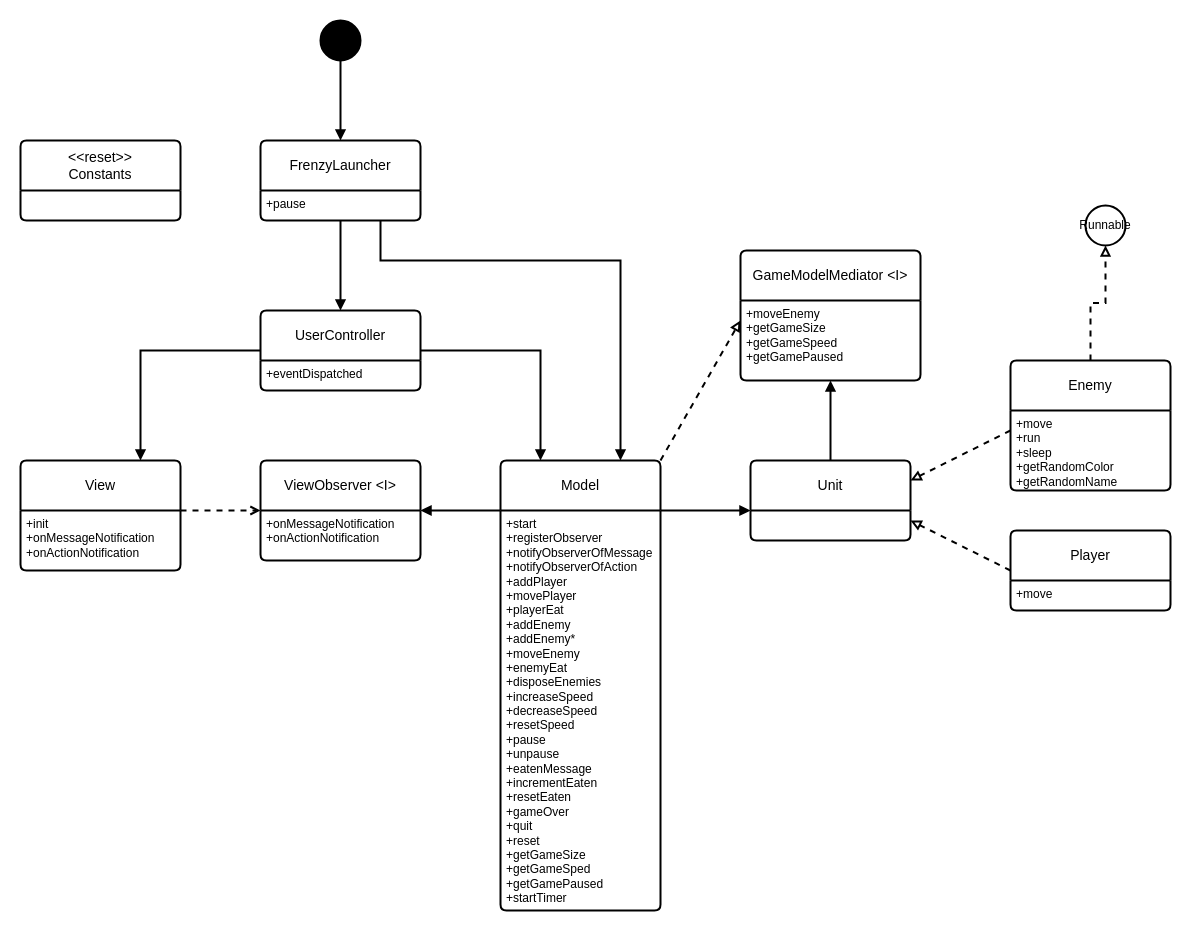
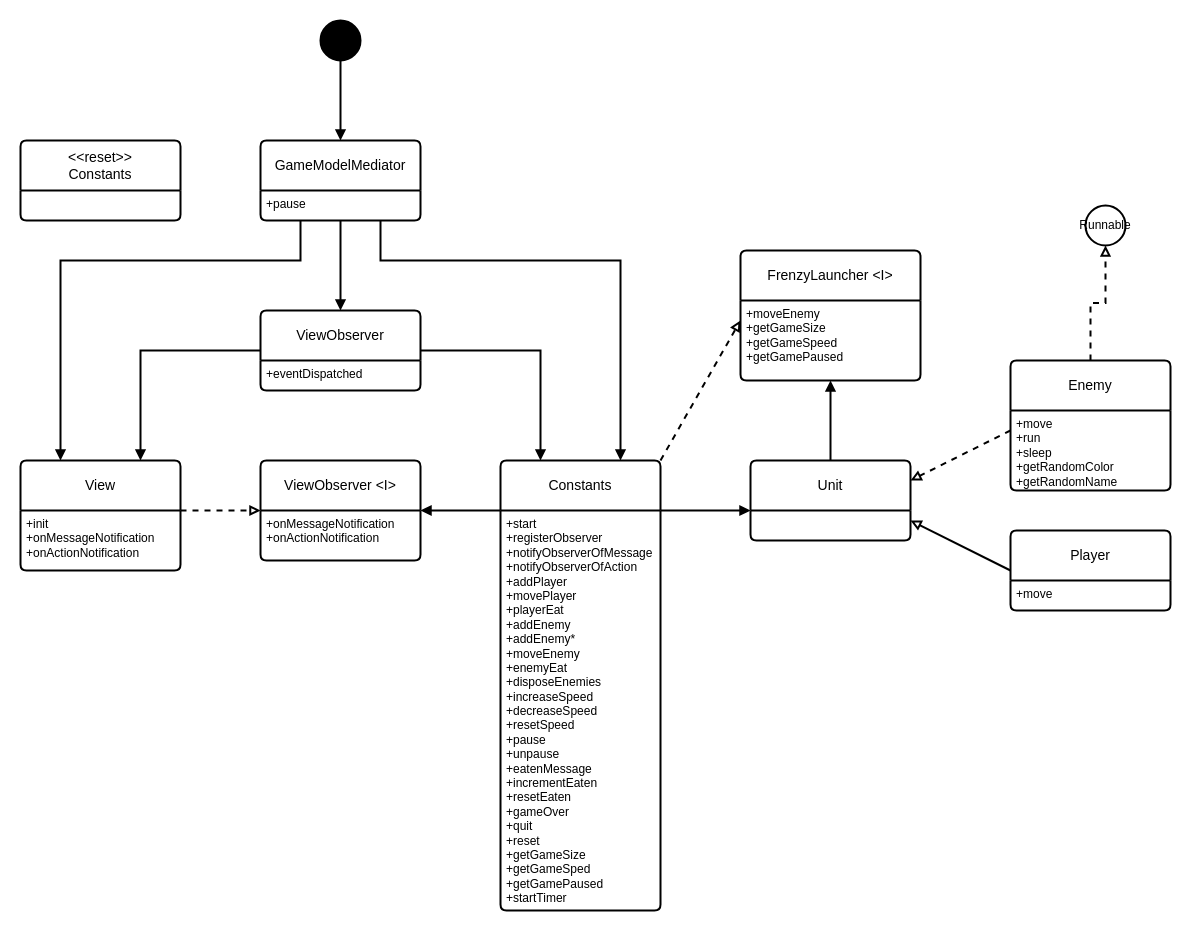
- <mxCell id="24" value="FrenzyLauncher" style="swimlane;childLayout=stackLayout;horizontal=1;startSize=50;horizontalStack=0;rounded=1;fontSize=14;fontStyle=0;strokeWidth=2;resizeParent=0;resizeLast=1;shadow=0;dashed=0;align=center;arcSize=4;whiteSpace=wrap;html=1;" parent="1" vertex="1"><mxGeometry x="260" y="140" width="160" height="80" as="geometry" /></mxCell>
+ <mxCell id="24" value="GameModelMediator" style="swimlane;childLayout=stackLayout;horizontal=1;startSize=50;horizontalStack=0;rounded=1;fontSize=14;fontStyle=0;strokeWidth=2;resizeParent=0;resizeLast=1;shadow=0;dashed=0;align=center;arcSize=4;whiteSpace=wrap;html=1;" parent="1" vertex="1"><mxGeometry x="260" y="140" width="160" height="80" as="geometry" /></mxCell>
+ <mxCell id="35" style="edgeStyle=orthogonalEdgeStyle;rounded=0;orthogonalLoop=1;jettySize=auto;html=1;exitX=0.25;exitY=1;exitDx=0;exitDy=0;entryX=0.25;entryY=0;entryDx=0;entryDy=0;strokeWidth=2;endArrow=block;endFill=1;" parent="1" source="25" target="3" edge="1"><mxGeometry relative="1" as="geometry"><Array as="points"><mxPoint x="300" y="260" /><mxPoint x="60" y="260" /></Array></mxGeometry></mxCell>
- <mxCell id="31" value="GameModelMediator &amp;lt;I&amp;gt;" style="swimlane;childLayout=stackLayout;horizontal=1;startSize=50;horizontalStack=0;rounded=1;fontSize=14;fontStyle=0;strokeWidth=2;resizeParent=0;resizeLast=1;shadow=0;dashed=0;align=center;arcSize=4;whiteSpace=wrap;html=1;" parent="1" vertex="1"><mxGeometry x="740" y="250" width="180" height="130" as="geometry" /></mxCell>
+ <mxCell id="31" value="FrenzyLauncher &amp;lt;I&amp;gt;" style="swimlane;childLayout=stackLayout;horizontal=1;startSize=50;horizontalStack=0;rounded=1;fontSize=14;fontStyle=0;strokeWidth=2;resizeParent=0;resizeLast=1;shadow=0;dashed=0;align=center;arcSize=4;whiteSpace=wrap;html=1;" parent="1" vertex="1"><mxGeometry x="740" y="250" width="180" height="130" as="geometry" /></mxCell>
- <mxCell id="13" value="UserController" style="swimlane;childLayout=stackLayout;horizontal=1;startSize=50;horizontalStack=0;rounded=1;fontSize=14;fontStyle=0;strokeWidth=2;resizeParent=0;resizeLast=1;shadow=0;dashed=0;align=center;arcSize=4;whiteSpace=wrap;html=1;" parent="1" vertex="1"><mxGeometry x="260" y="310" width="160" height="80" as="geometry" /></mxCell>
+ <mxCell id="13" value="ViewObserver" style="swimlane;childLayout=stackLayout;horizontal=1;startSize=50;horizontalStack=0;rounded=1;fontSize=14;fontStyle=0;strokeWidth=2;resizeParent=0;resizeLast=1;shadow=0;dashed=0;align=center;arcSize=4;whiteSpace=wrap;html=1;" parent="1" vertex="1"><mxGeometry x="260" y="310" width="160" height="80" as="geometry" /></mxCell>
- <mxCell id="11" value="Model" style="swimlane;childLayout=stackLayout;horizontal=1;startSize=50;horizontalStack=0;rounded=1;fontSize=14;fontStyle=0;strokeWidth=2;resizeParent=0;resizeLast=1;shadow=0;dashed=0;align=center;arcSize=4;whiteSpace=wrap;html=1;" parent="1" vertex="1"><mxGeometry x="500" y="460" width="160" height="450" as="geometry" /></mxCell>
+ <mxCell id="11" value="Constants" style="swimlane;childLayout=stackLayout;horizontal=1;startSize=50;horizontalStack=0;rounded=1;fontSize=14;fontStyle=0;strokeWidth=2;resizeParent=0;resizeLast=1;shadow=0;dashed=0;align=center;arcSize=4;whiteSpace=wrap;html=1;" parent="1" vertex="1"><mxGeometry x="500" y="460" width="160" height="450" as="geometry" /></mxCell>
- <mxCell id="37" style="edgeStyle=orthogonalEdgeStyle;rounded=0;orthogonalLoop=1;jettySize=auto;html=1;exitX=1;exitY=0;exitDx=0;exitDy=0;entryX=0;entryY=0;entryDx=0;entryDy=0;strokeWidth=2;dashed=1;endArrow=open;endFill=0;" parent="1" source="4" target="7" edge="1"><mxGeometry relative="1" as="geometry"><Array as="points"><mxPoint x="200" y="510" /><mxPoint x="200" y="510" /></Array></mxGeometry></mxCell>
+ <mxCell id="37" style="edgeStyle=orthogonalEdgeStyle;rounded=0;orthogonalLoop=1;jettySize=auto;html=1;exitX=1;exitY=0;exitDx=0;exitDy=0;entryX=0;entryY=0;entryDx=0;entryDy=0;strokeWidth=2;dashed=1;endArrow=block;endFill=0;" parent="1" source="4" target="7" edge="1"><mxGeometry relative="1" as="geometry"><Array as="points"><mxPoint x="200" y="510" /><mxPoint x="200" y="510" /></Array></mxGeometry></mxCell>
- <mxCell id="17" style="rounded=0;orthogonalLoop=1;jettySize=auto;html=1;entryX=1;entryY=0.75;entryDx=0;entryDy=0;strokeWidth=2;endArrow=block;endFill=0;exitX=0;exitY=0.5;exitDx=0;exitDy=0;dashed=1;" parent="1" source="18" target="16" edge="1"><mxGeometry relative="1" as="geometry"><mxPoint x="874" y="410" as="targetPoint" /></mxGeometry></mxCell>
+ <mxCell id="17" style="rounded=0;orthogonalLoop=1;jettySize=auto;html=1;entryX=1;entryY=0.75;entryDx=0;entryDy=0;strokeWidth=2;endArrow=block;endFill=0;exitX=0;exitY=0.5;exitDx=0;exitDy=0;" parent="1" source="18" target="16" edge="1"><mxGeometry relative="1" as="geometry"><mxPoint x="874" y="410" as="targetPoint" /></mxGeometry></mxCell>
